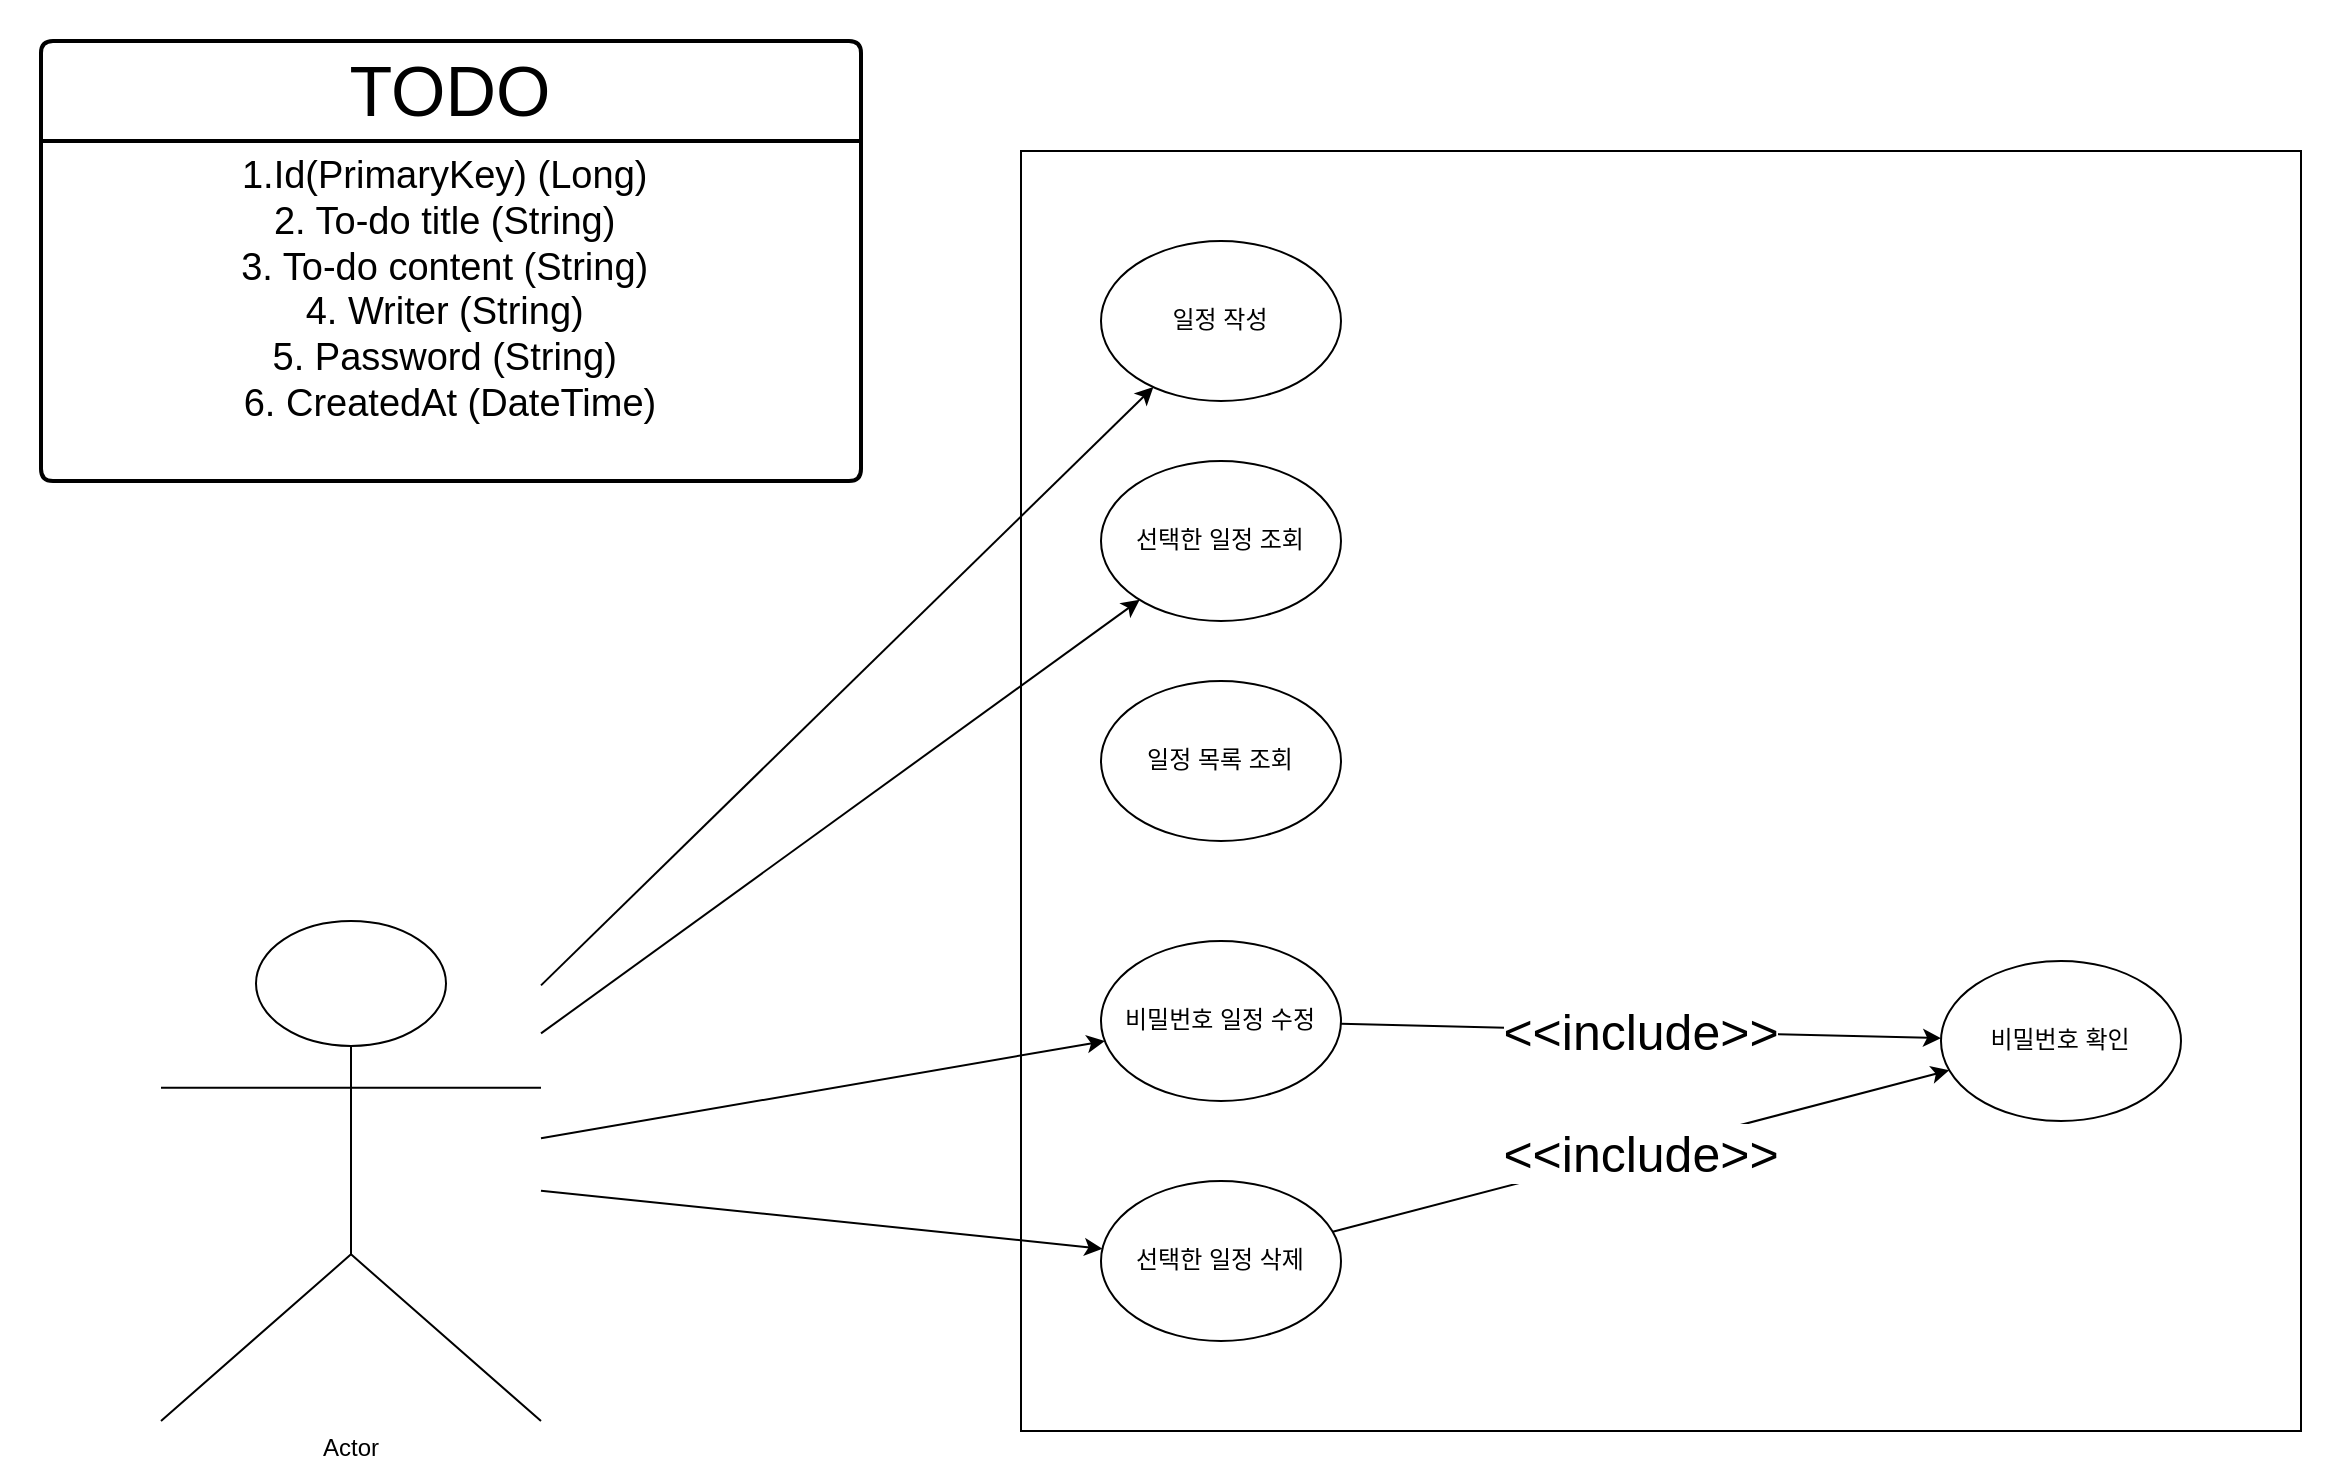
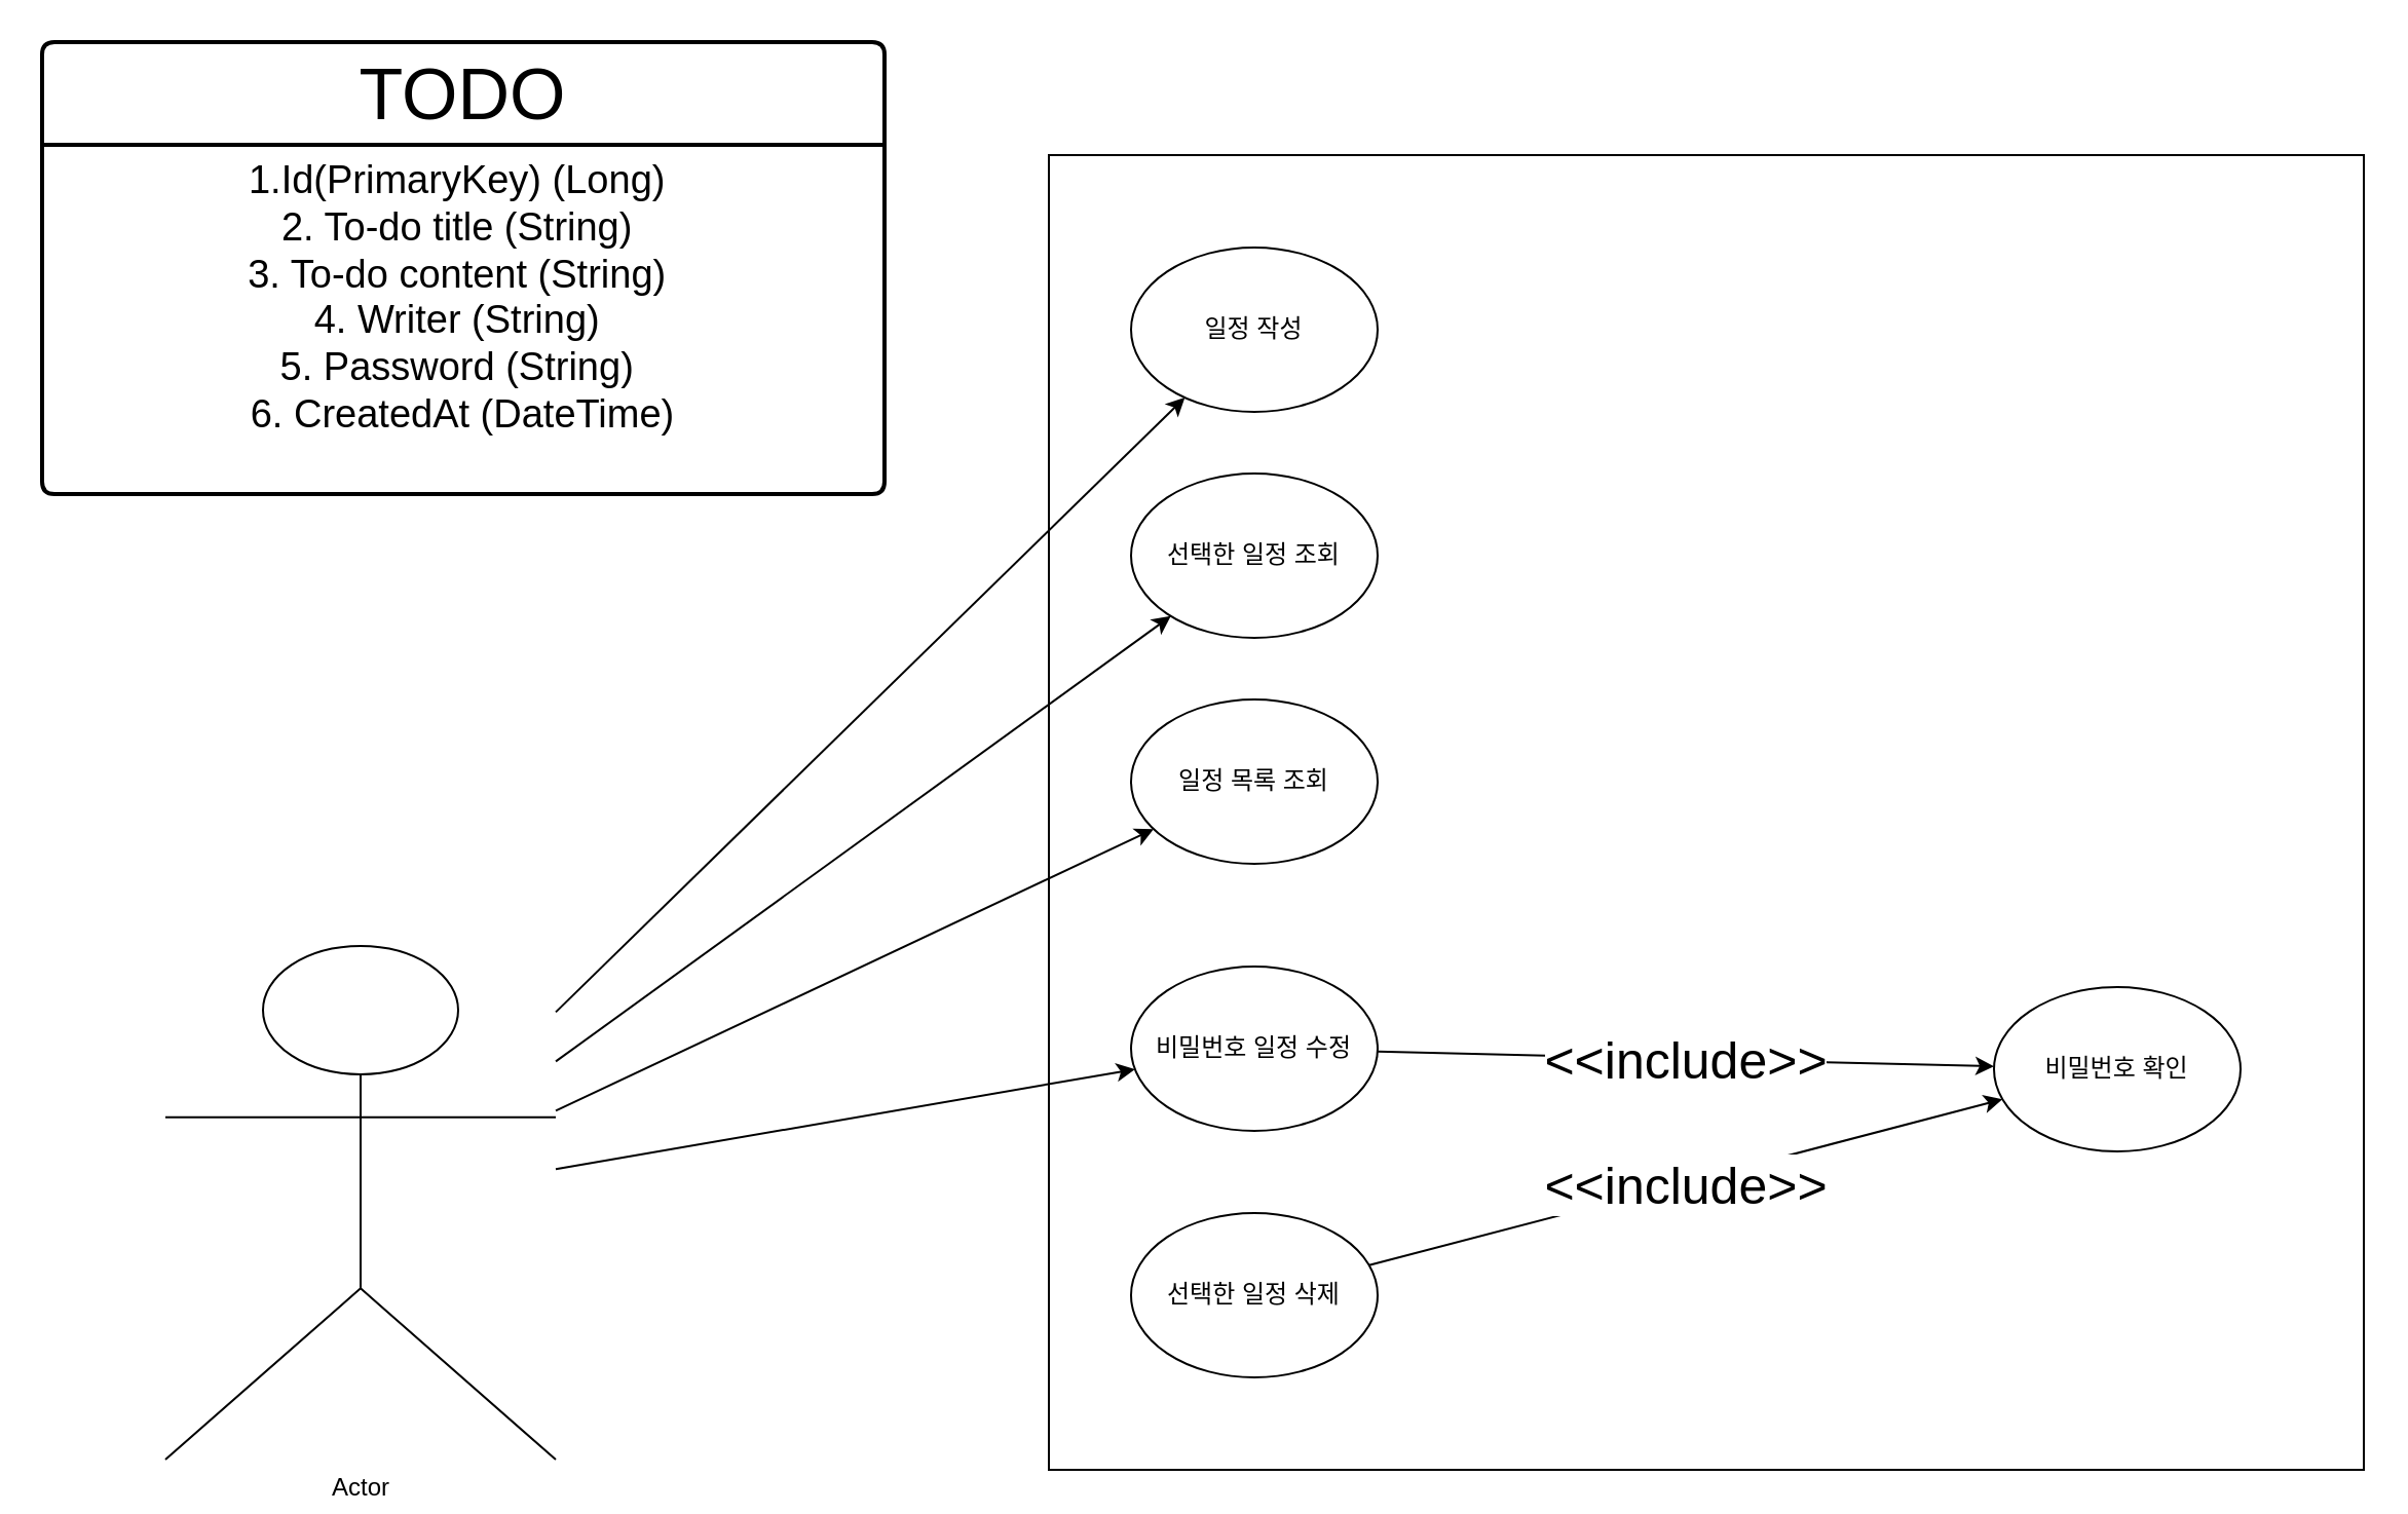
- <mxCell id="15" value="" style="endArrow=classic;html=1;rounded=0;" edge="1" parent="1" source="6" target="10"><mxGeometry width="50" height="50" relative="1" as="geometry"><mxPoint x="330" y="570" as="sourcePoint" /><mxPoint x="603" y="216" as="targetPoint" /></mxGeometry></mxCell>
+ <mxCell id="15" value="" style="endArrow=classic;html=1;rounded=0;" edge="1" parent="1" source="6" target="8"><mxGeometry width="50" height="50" relative="1" as="geometry"><mxPoint x="330" y="570" as="sourcePoint" /><mxPoint x="603" y="216" as="targetPoint" /></mxGeometry></mxCell>
